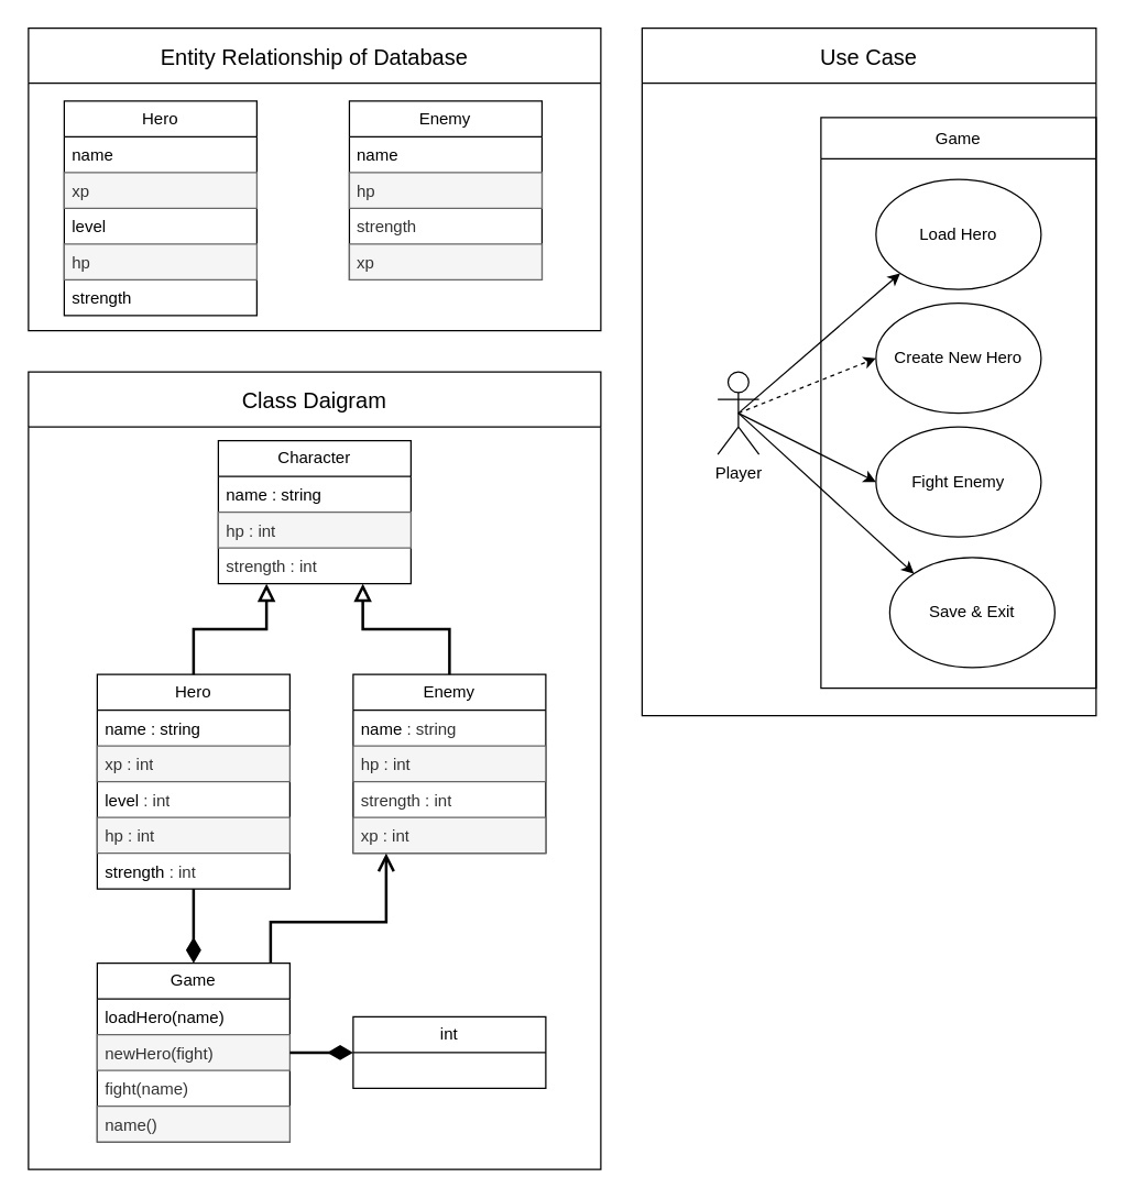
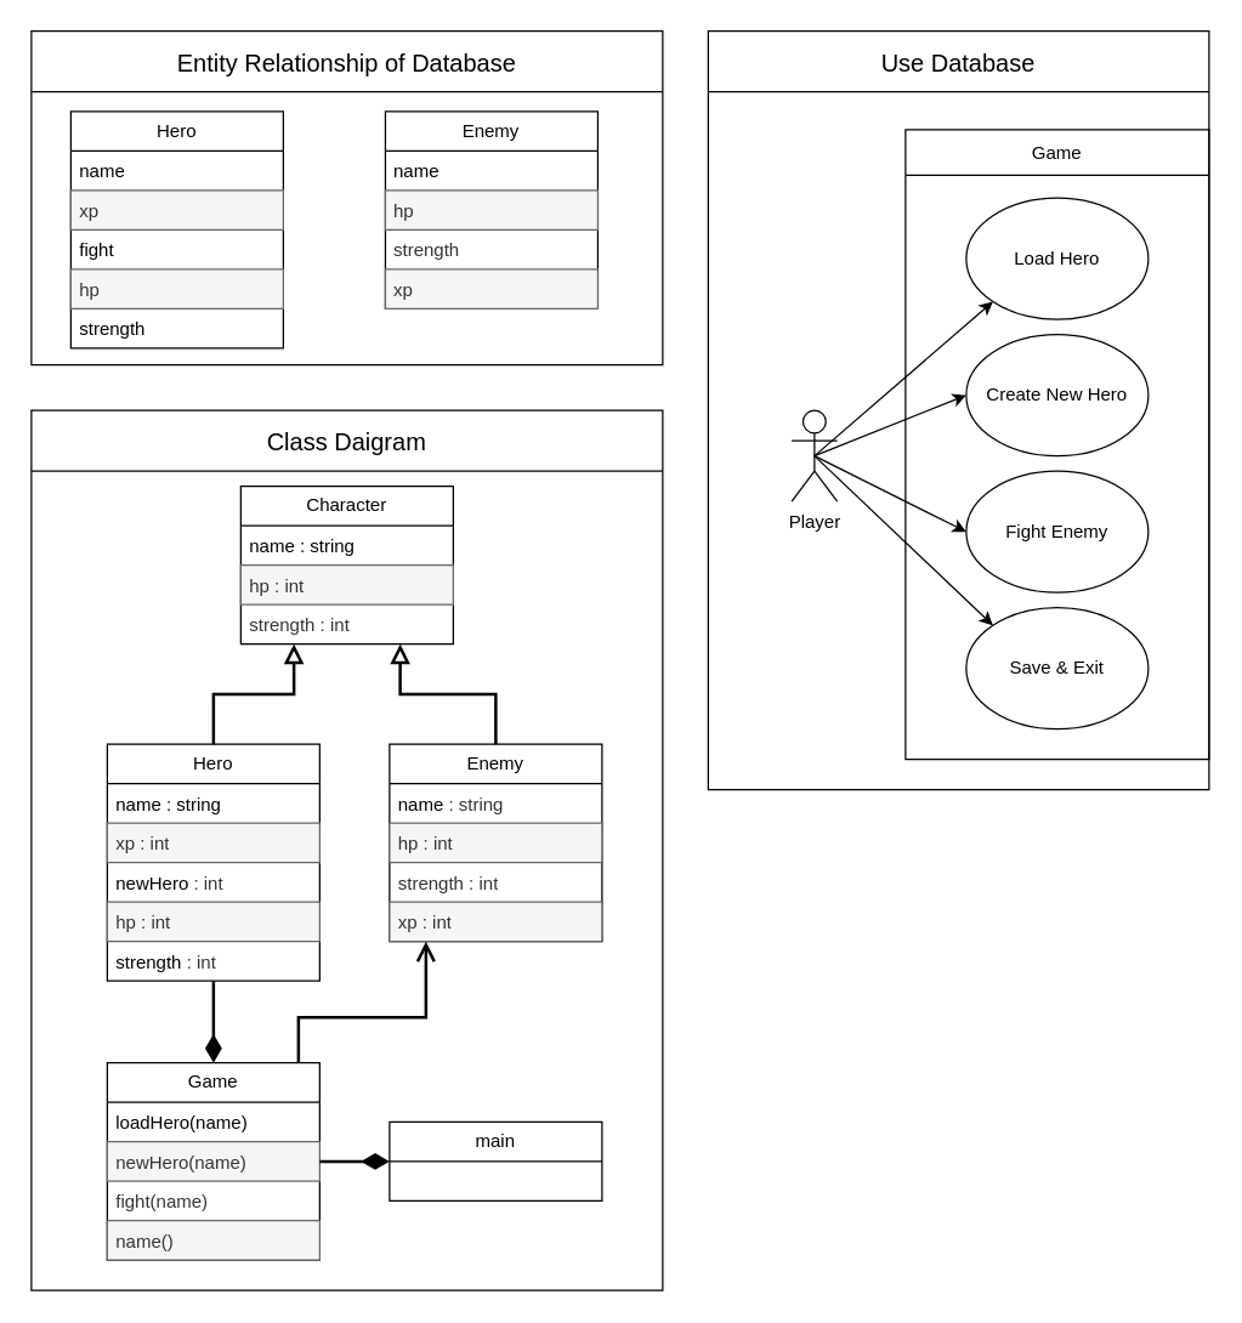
- <mxCell id="14" value="Use Case" style="swimlane;startSize=40;fontStyle=0;fillColor=none;fontSize=16;" vertex="1" parent="1"><mxGeometry x="466" y="20" width="330" height="500" as="geometry" /></mxCell>
+ <mxCell id="14" value="Use Database" style="swimlane;startSize=40;fontStyle=0;fillColor=none;fontSize=16;" vertex="1" parent="1"><mxGeometry x="466" y="20" width="330" height="500" as="geometry" /></mxCell>
- <mxCell id="6" value="level" style="text;strokeColor=none;fillColor=none;align=left;verticalAlign=top;spacingLeft=4;spacingRight=4;overflow=hidden;rotatable=0;points=[[0,0.5],[1,0.5]];portConstraint=eastwest;whiteSpace=wrap;html=1;" vertex="1" parent="3"><mxGeometry y="78" width="140" height="26" as="geometry" /></mxCell>
+ <mxCell id="6" value="fight" style="text;strokeColor=none;fillColor=none;align=left;verticalAlign=top;spacingLeft=4;spacingRight=4;overflow=hidden;rotatable=0;points=[[0,0.5],[1,0.5]];portConstraint=eastwest;whiteSpace=wrap;html=1;" vertex="1" parent="3"><mxGeometry y="78" width="140" height="26" as="geometry" /></mxCell>
- <mxCell id="22" value="" style="endArrow=classic;html=1;rounded=0;exitX=0.5;exitY=0.5;exitDx=0;exitDy=0;exitPerimeter=0;entryX=0;entryY=0.5;entryDx=0;entryDy=0;dashed=1;" edge="1" parent="14" source="20" target="17"><mxGeometry width="50" height="50" relative="1" as="geometry"><mxPoint x="30" y="351" as="sourcePoint" /><mxPoint x="153" y="294" as="targetPoint" /></mxGeometry></mxCell>
+ <mxCell id="22" value="" style="endArrow=classic;html=1;rounded=0;exitX=0.5;exitY=0.5;exitDx=0;exitDy=0;exitPerimeter=0;entryX=0;entryY=0.5;entryDx=0;entryDy=0;" edge="1" parent="14" source="20" target="17"><mxGeometry width="50" height="50" relative="1" as="geometry"><mxPoint x="30" y="351" as="sourcePoint" /><mxPoint x="153" y="294" as="targetPoint" /></mxGeometry></mxCell>
- <mxCell id="19" value="Save &amp;amp; Exit" style="ellipse;whiteSpace=wrap;html=1;" vertex="1" parent="15"><mxGeometry x="50" y="320" width="120" height="80" as="geometry" /></mxCell>
+ <mxCell id="19" value="Save &amp;amp; Exit" style="ellipse;whiteSpace=wrap;html=1;" vertex="1" parent="15"><mxGeometry x="40" y="315" width="120" height="80" as="geometry" /></mxCell>
- <mxCell id="29" value="level&amp;nbsp;&lt;span style=&quot;color: rgb(51, 51, 51);&quot;&gt;: int&lt;/span&gt;" style="text;strokeColor=none;fillColor=none;align=left;verticalAlign=top;spacingLeft=4;spacingRight=4;overflow=hidden;rotatable=0;points=[[0,0.5],[1,0.5]];portConstraint=eastwest;whiteSpace=wrap;html=1;" vertex="1" parent="26"><mxGeometry y="78" width="140" height="26" as="geometry" /></mxCell>
+ <mxCell id="29" value="newHero&amp;nbsp;&lt;span style=&quot;color: rgb(51, 51, 51);&quot;&gt;: int&lt;/span&gt;" style="text;strokeColor=none;fillColor=none;align=left;verticalAlign=top;spacingLeft=4;spacingRight=4;overflow=hidden;rotatable=0;points=[[0,0.5],[1,0.5]];portConstraint=eastwest;whiteSpace=wrap;html=1;" vertex="1" parent="26"><mxGeometry y="78" width="140" height="26" as="geometry" /></mxCell>
- <mxCell id="51" value="int" style="swimlane;fontStyle=0;childLayout=stackLayout;horizontal=1;startSize=26;fillColor=none;horizontalStack=0;resizeParent=1;resizeParentMax=0;resizeLast=0;collapsible=1;marginBottom=0;whiteSpace=wrap;html=1;" vertex="1" parent="25"><mxGeometry x="236" y="469" width="140" height="52" as="geometry"><mxRectangle x="240" y="240" width="100" height="30" as="alternateBounds" /></mxGeometry></mxCell>
+ <mxCell id="51" value="main" style="swimlane;fontStyle=0;childLayout=stackLayout;horizontal=1;startSize=26;fillColor=none;horizontalStack=0;resizeParent=1;resizeParentMax=0;resizeLast=0;collapsible=1;marginBottom=0;whiteSpace=wrap;html=1;" vertex="1" parent="25"><mxGeometry x="236" y="469" width="140" height="52" as="geometry"><mxRectangle x="240" y="240" width="100" height="30" as="alternateBounds" /></mxGeometry></mxCell>
- <mxCell id="41" value="newHero(fight)" style="text;strokeColor=#666666;fillColor=#f5f5f5;align=left;verticalAlign=top;spacingLeft=4;spacingRight=4;overflow=hidden;rotatable=0;points=[[0,0.5],[1,0.5]];portConstraint=eastwest;whiteSpace=wrap;html=1;fontColor=#333333;" vertex="1" parent="39"><mxGeometry y="52" width="140" height="26" as="geometry" /></mxCell>
+ <mxCell id="41" value="newHero(name)" style="text;strokeColor=#666666;fillColor=#f5f5f5;align=left;verticalAlign=top;spacingLeft=4;spacingRight=4;overflow=hidden;rotatable=0;points=[[0,0.5],[1,0.5]];portConstraint=eastwest;whiteSpace=wrap;html=1;fontColor=#333333;" vertex="1" parent="39"><mxGeometry y="52" width="140" height="26" as="geometry" /></mxCell>
